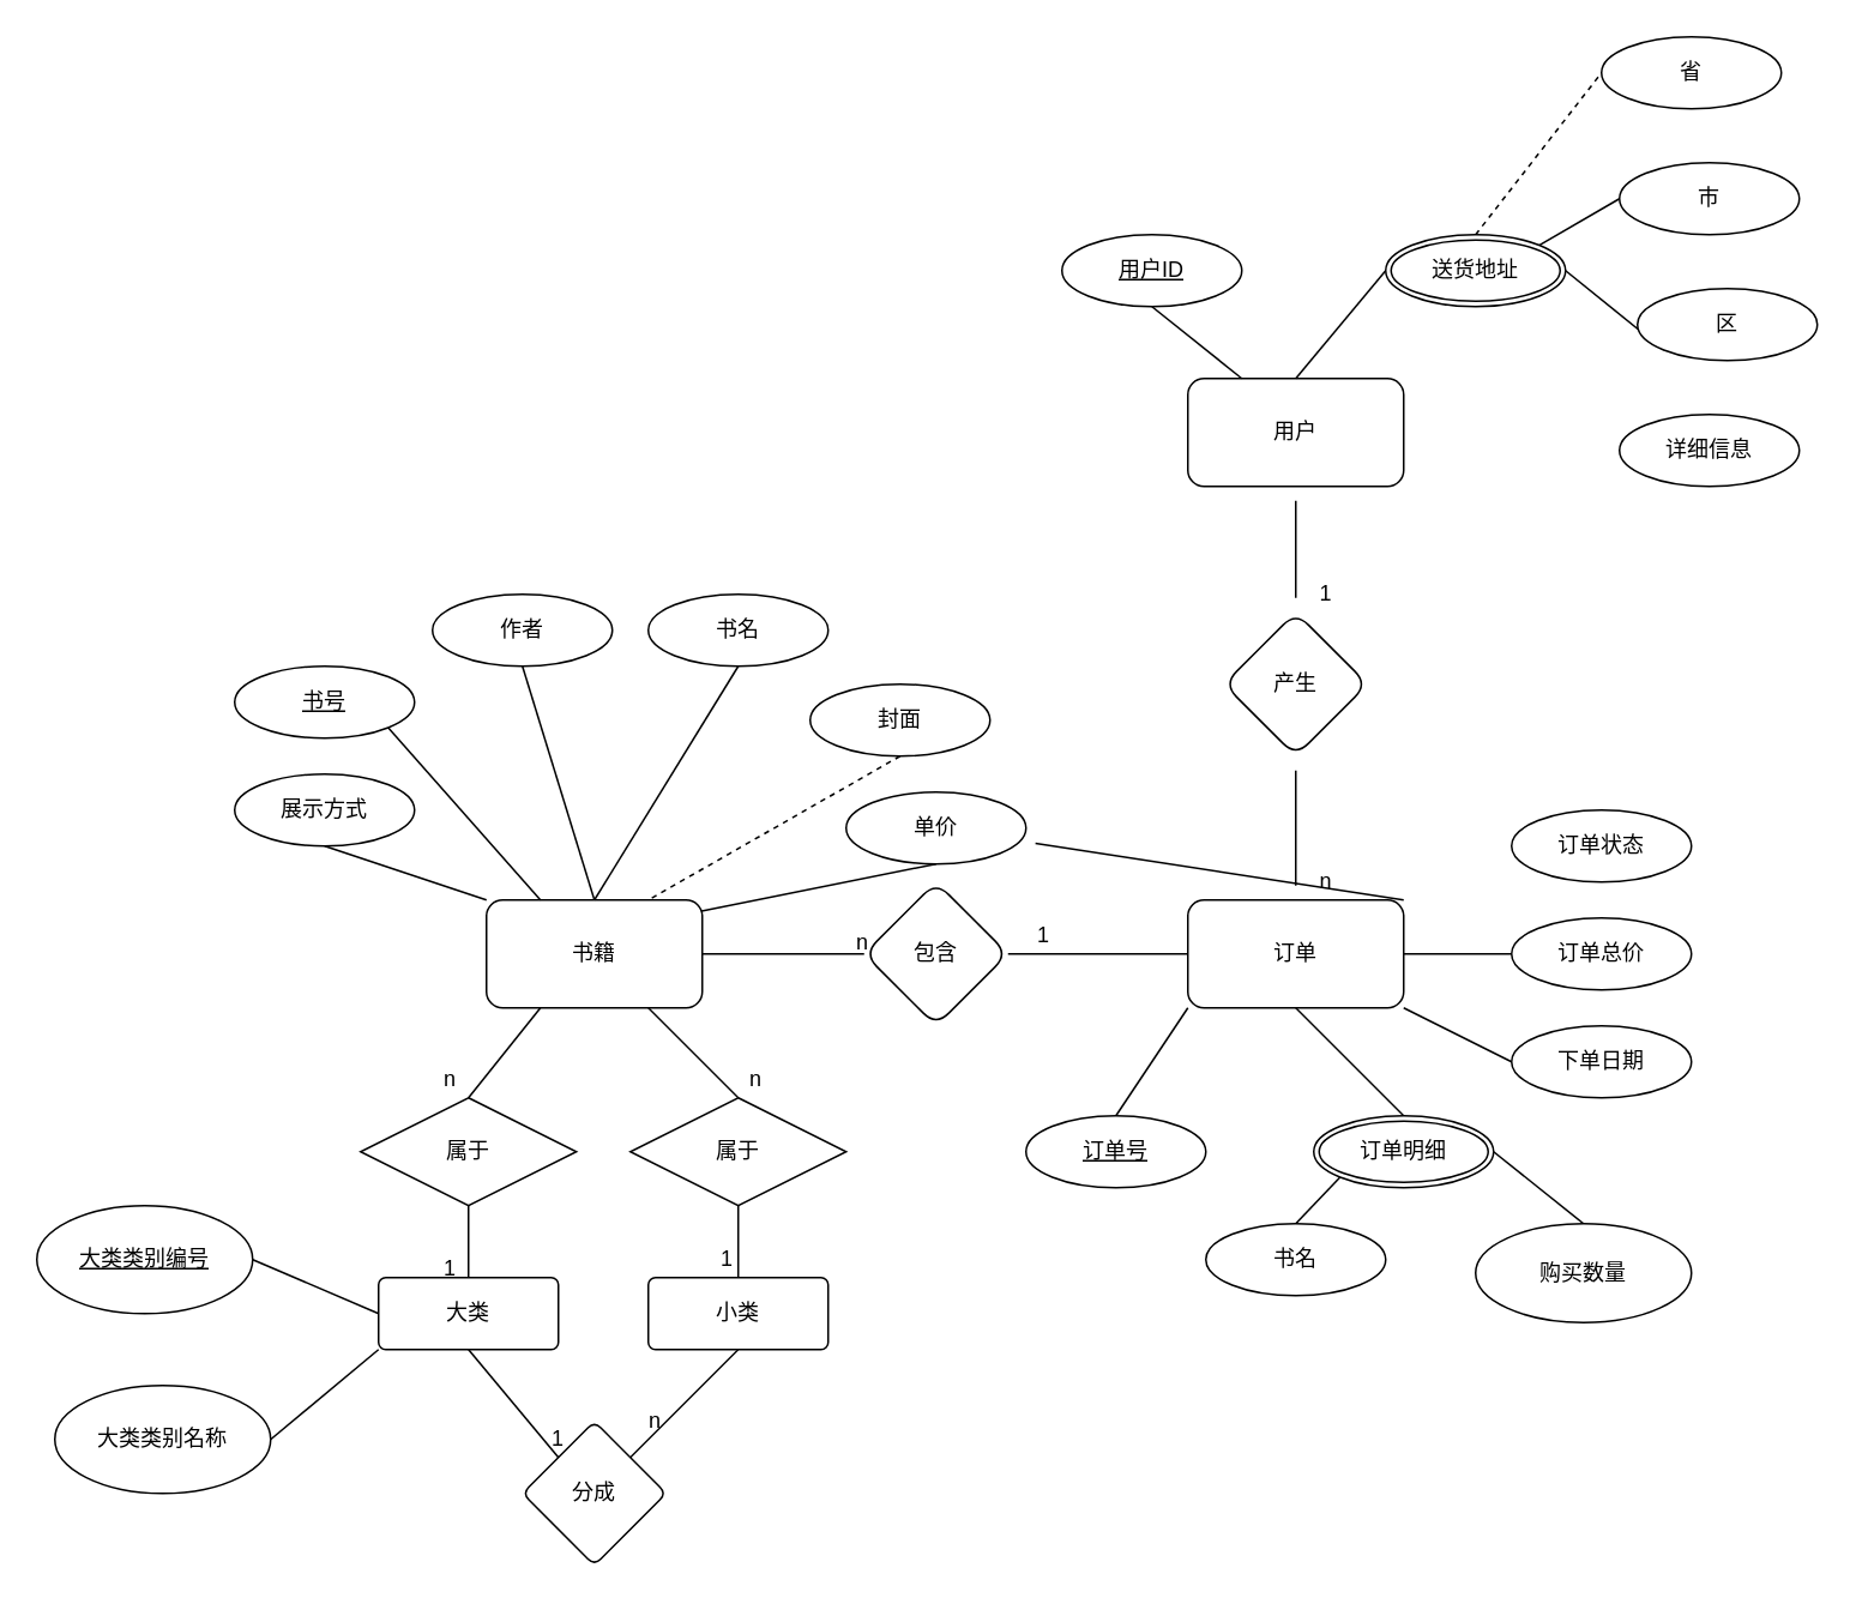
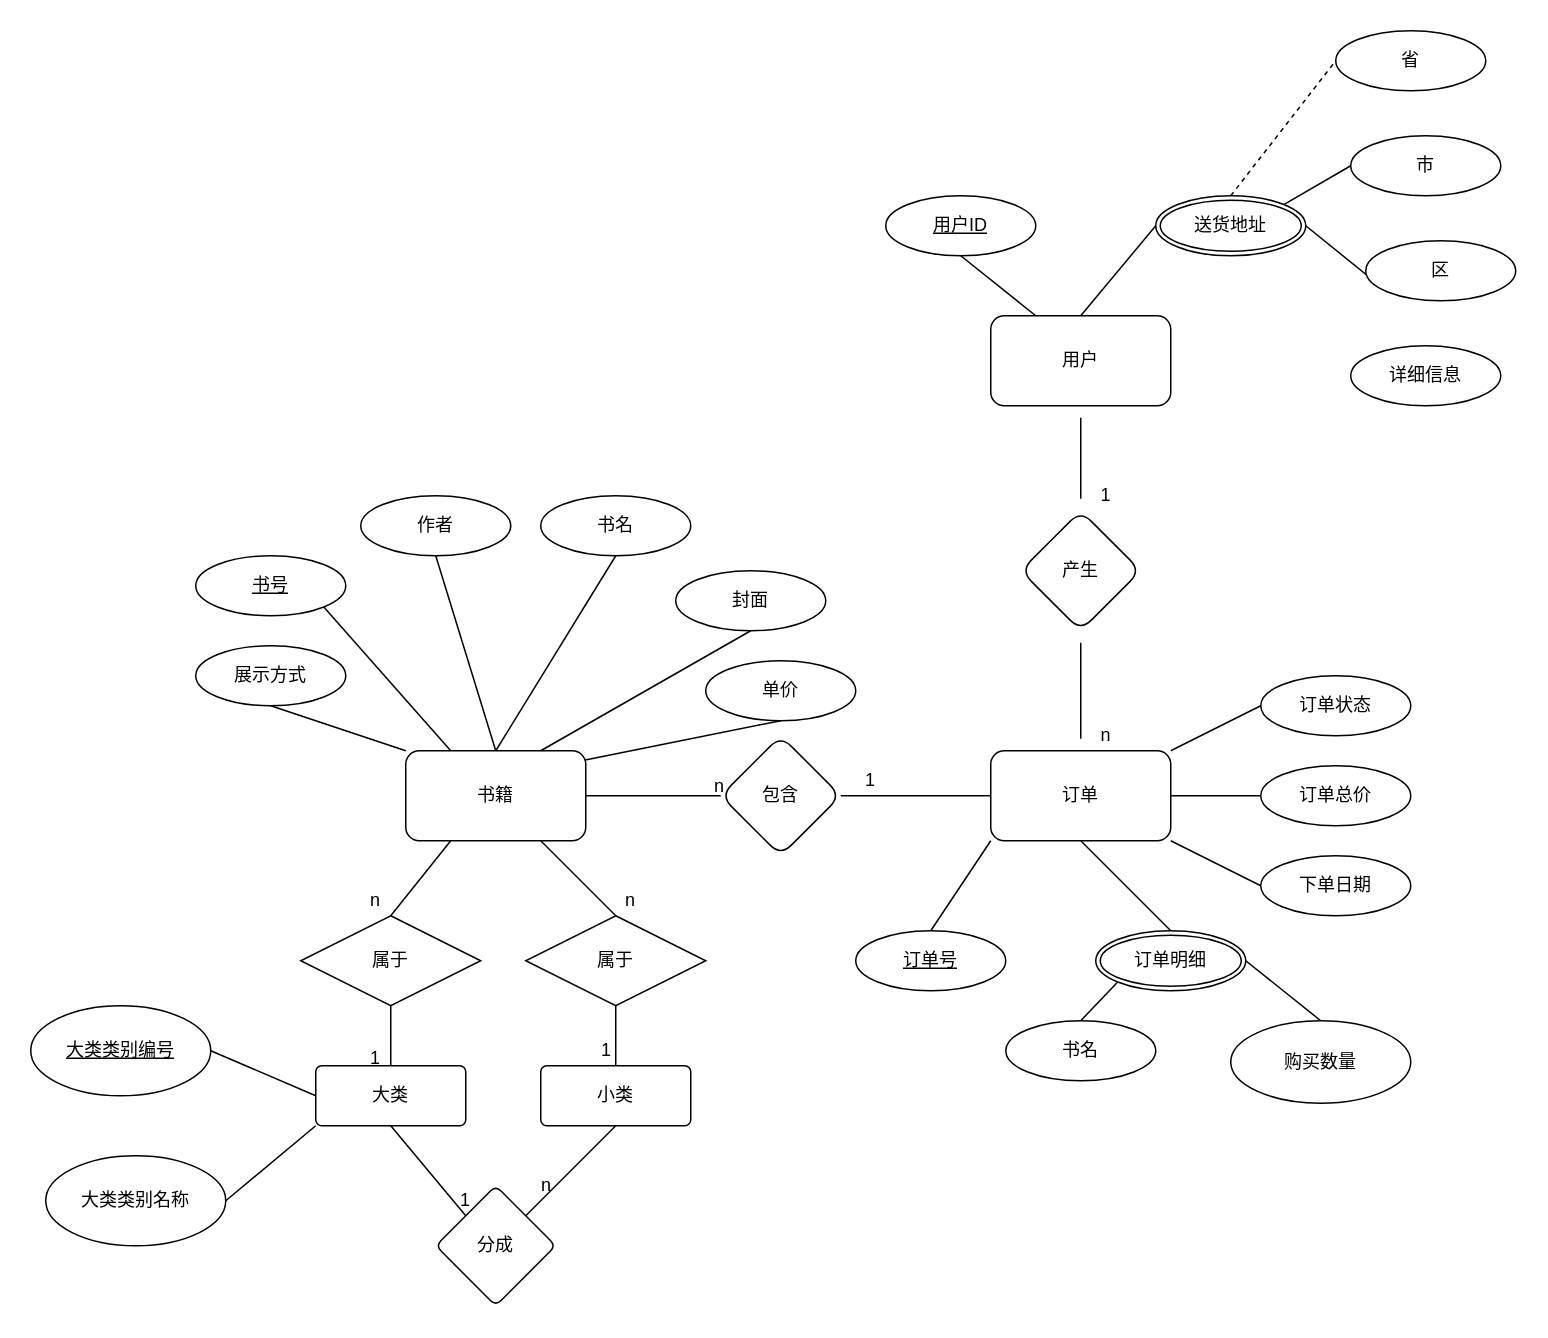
- <mxCell id="30" style="edgeStyle=none;rounded=0;orthogonalLoop=1;jettySize=auto;html=1;exitX=0.5;exitY=1;exitDx=0;exitDy=0;entryX=0.75;entryY=0;entryDx=0;entryDy=0;endArrow=none;startSize=14;endSize=14;sourcePerimeterSpacing=8;targetPerimeterSpacing=8;dashed=1;" edge="1" parent="1" source="31" target="3"><mxGeometry relative="1" as="geometry" /></mxCell>
+ <mxCell id="30" style="edgeStyle=none;rounded=0;orthogonalLoop=1;jettySize=auto;html=1;exitX=0.5;exitY=1;exitDx=0;exitDy=0;entryX=0.75;entryY=0;entryDx=0;entryDy=0;endArrow=none;startSize=14;endSize=14;sourcePerimeterSpacing=8;targetPerimeterSpacing=8;" edge="1" parent="1" source="31" target="3"><mxGeometry relative="1" as="geometry" /></mxCell>
- <mxCell id="6" style="edgeStyle=none;rounded=0;orthogonalLoop=1;jettySize=auto;html=1;exitX=1;exitY=0;exitDx=0;exitDy=0;endArrow=none;startSize=14;endSize=14;sourcePerimeterSpacing=8;targetPerimeterSpacing=8;" edge="1" parent="1" source="9" target="29"><mxGeometry relative="1" as="geometry" /></mxCell>
+ <mxCell id="6" style="edgeStyle=none;rounded=0;orthogonalLoop=1;jettySize=auto;html=1;exitX=1;exitY=0;exitDx=0;exitDy=0;entryX=0;entryY=0.5;entryDx=0;entryDy=0;endArrow=none;startSize=14;endSize=14;sourcePerimeterSpacing=8;targetPerimeterSpacing=8;" edge="1" parent="1" source="9" target="15"><mxGeometry relative="1" as="geometry" /></mxCell>
